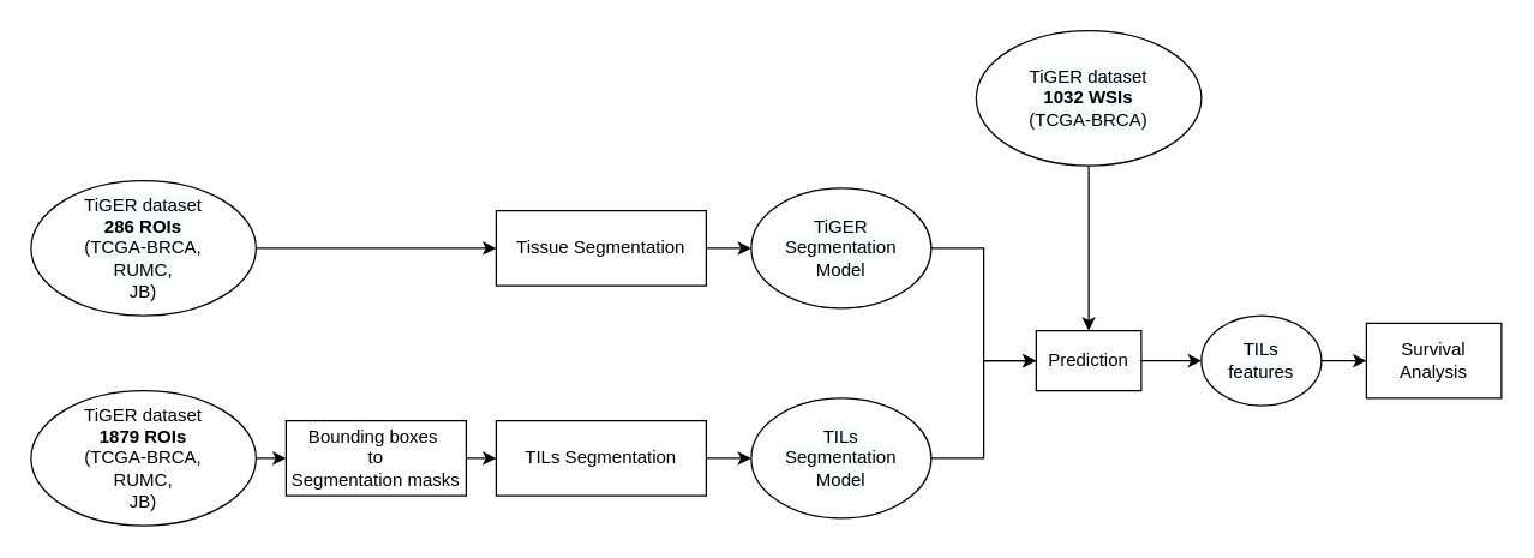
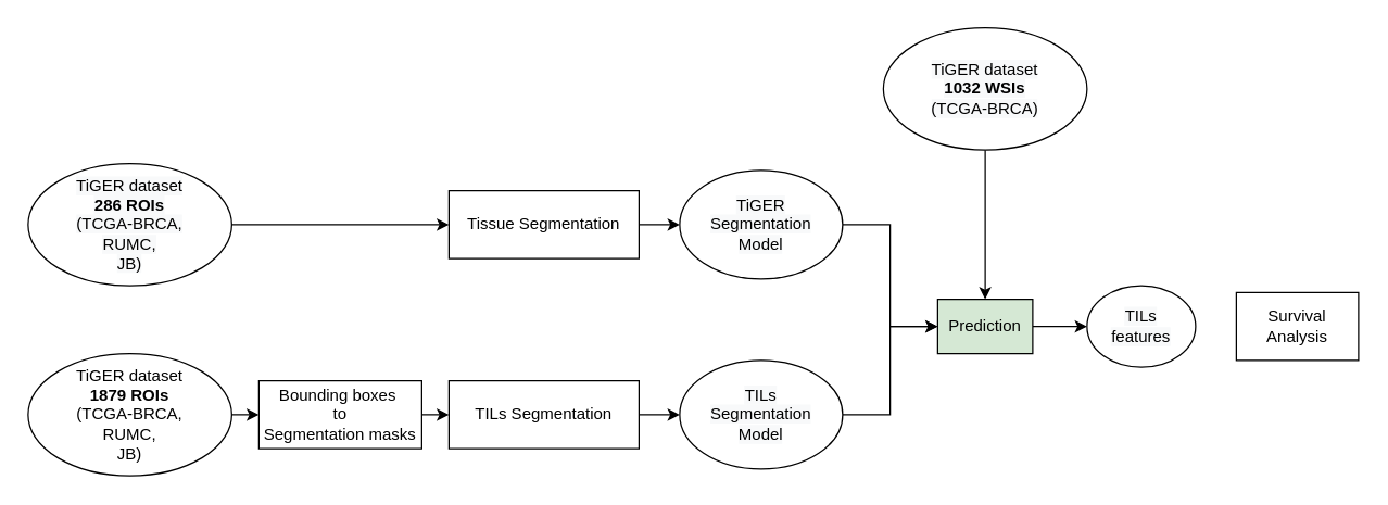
- <mxCell id="17" value="Prediction" style="rounded=0;whiteSpace=wrap;html=1;" vertex="1" parent="1"><mxGeometry x="690" y="220" width="70" height="40" as="geometry" /></mxCell>
+ <mxCell id="17" value="Prediction" style="rounded=0;whiteSpace=wrap;html=1;fillColor=#d5e8d4;" vertex="1" parent="1"><mxGeometry x="690" y="220" width="70" height="40" as="geometry" /></mxCell>
- <mxCell id="20" style="edgeStyle=orthogonalEdgeStyle;rounded=0;orthogonalLoop=1;jettySize=auto;html=1;exitX=1;exitY=0.5;exitDx=0;exitDy=0;entryX=0;entryY=0.5;entryDx=0;entryDy=0;" edge="1" parent="1" source="21" target="22"><mxGeometry relative="1" as="geometry" /></mxCell>
